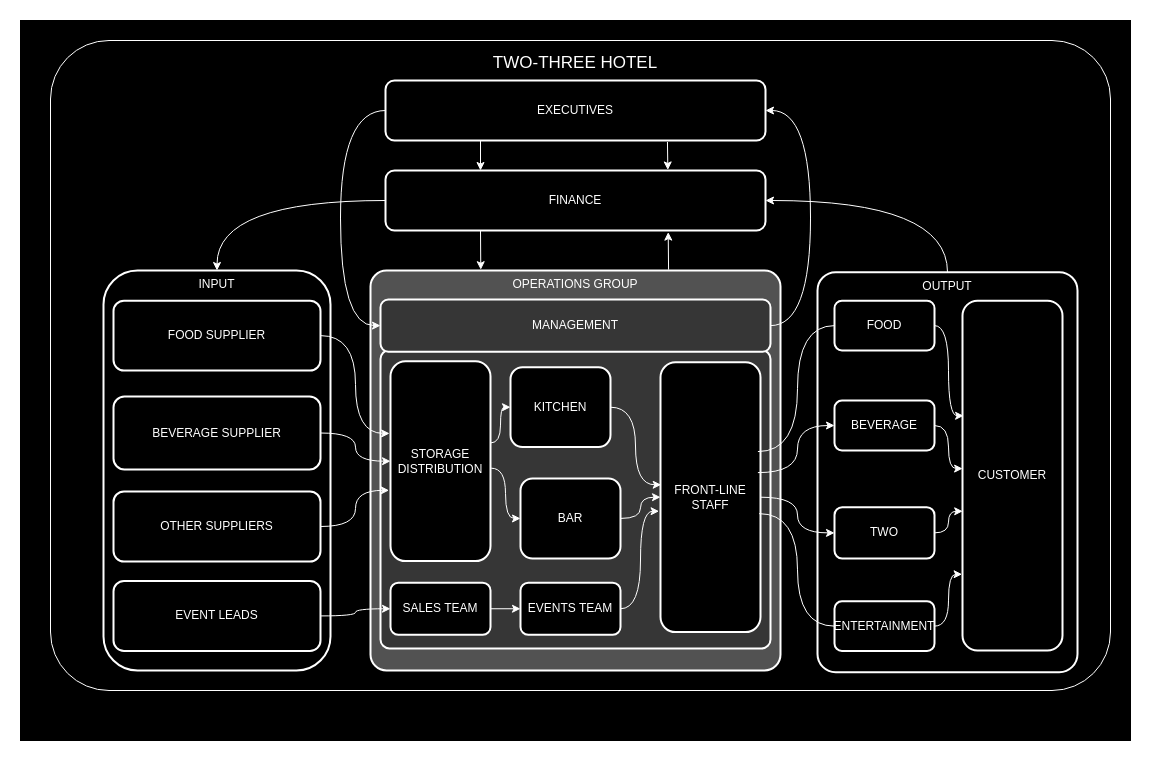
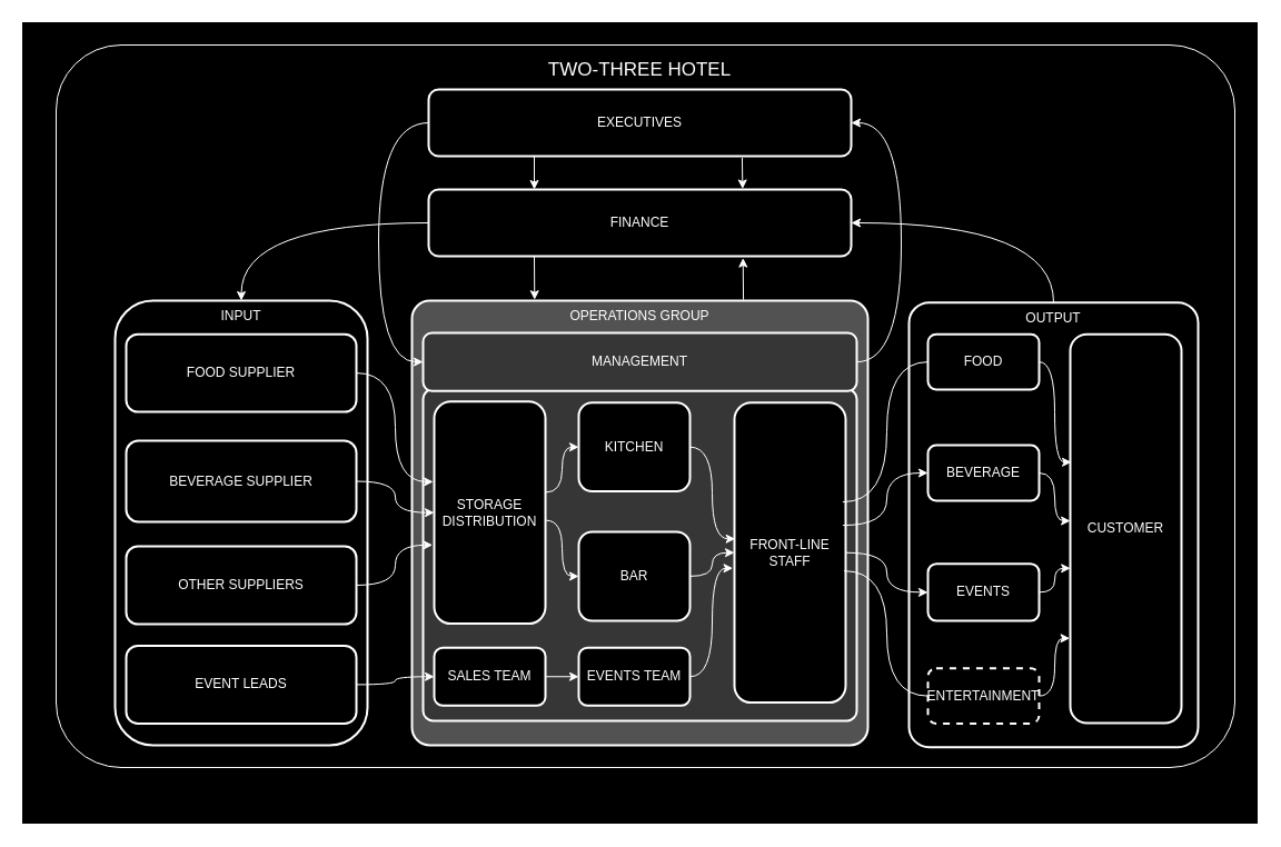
- <mxCell id="24" value="KITCHEN" style="rounded=1;whiteSpace=wrap;html=1;strokeWidth=2;fillWeight=4;hachureGap=8;hachureAngle=45;fillColor=#000000;strokeColor=#FFFFFF;fontColor=#FFFFFF;" vertex="1" parent="1"><mxGeometry x="510" y="366.79" width="100" height="79.79" as="geometry" /></mxCell>
+ <mxCell id="24" value="KITCHEN" style="rounded=1;whiteSpace=wrap;html=1;strokeWidth=2;fillWeight=4;hachureGap=8;hachureAngle=45;fillColor=#000000;strokeColor=#FFFFFF;fontColor=#FFFFFF;" vertex="1" parent="1"><mxGeometry x="520" y="361.79" width="100" height="79.79" as="geometry" /></mxCell>
- <mxCell id="10" value="TWO" style="rounded=1;whiteSpace=wrap;html=1;strokeWidth=2;fillWeight=4;hachureGap=8;hachureAngle=45;fillColor=#000000;strokeColor=#FFFFFF;fontColor=#FFFFFF;" vertex="1" parent="1"><mxGeometry x="834" y="506.8" width="100" height="51.15" as="geometry" /></mxCell>
+ <mxCell id="10" value="EVENTS" style="rounded=1;whiteSpace=wrap;html=1;strokeWidth=2;fillWeight=4;hachureGap=8;hachureAngle=45;fillColor=#000000;strokeColor=#FFFFFF;fontColor=#FFFFFF;" vertex="1" parent="1"><mxGeometry x="834" y="506.8" width="100" height="51.15" as="geometry" /></mxCell>
- <mxCell id="9" value="ENTERTAINMENT" style="rounded=1;whiteSpace=wrap;html=1;strokeWidth=2;fillWeight=4;hachureGap=8;hachureAngle=45;fillColor=#000000;strokeColor=#FFFFFF;fontColor=#FFFFFF;" vertex="1" parent="1"><mxGeometry x="834" y="600.84" width="100" height="49.58" as="geometry" /></mxCell>
+ <mxCell id="9" value="ENTERTAINMENT" style="rounded=1;whiteSpace=wrap;html=1;strokeWidth=2;fillWeight=4;hachureGap=8;hachureAngle=45;fillColor=#000000;strokeColor=#FFFFFF;fontColor=#FFFFFF;dashed=1;" vertex="1" parent="1"><mxGeometry x="834" y="600.84" width="100" height="49.58" as="geometry" /></mxCell>
